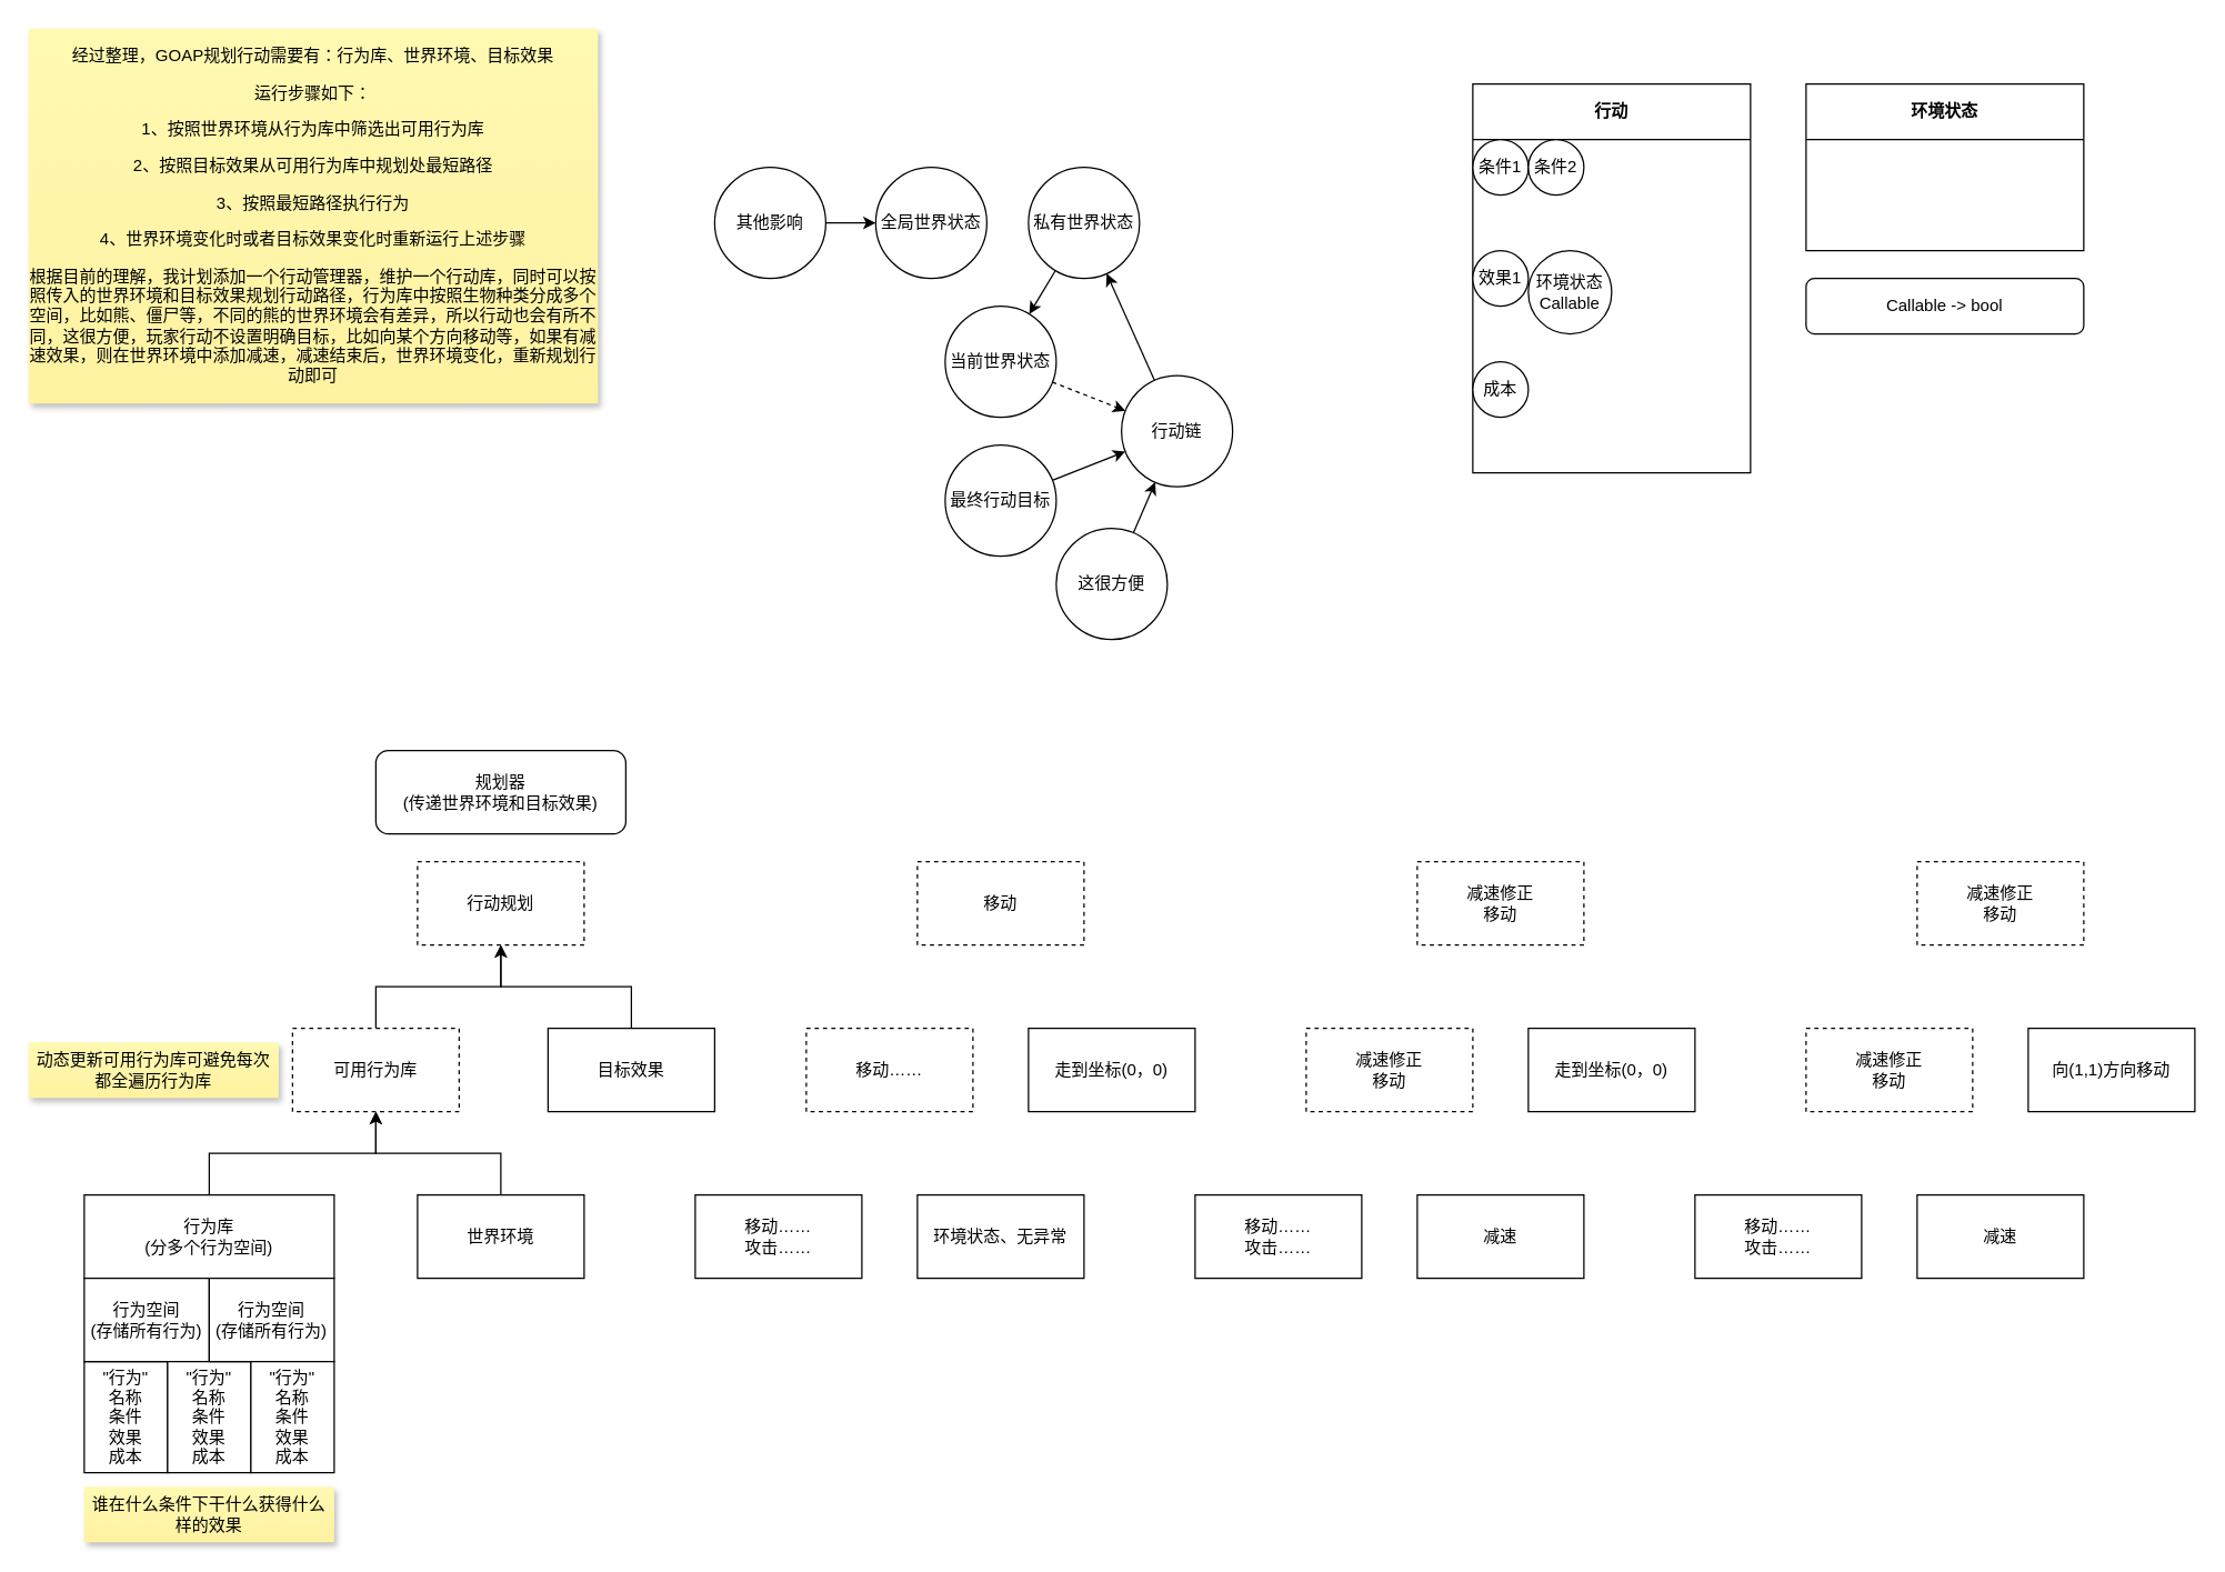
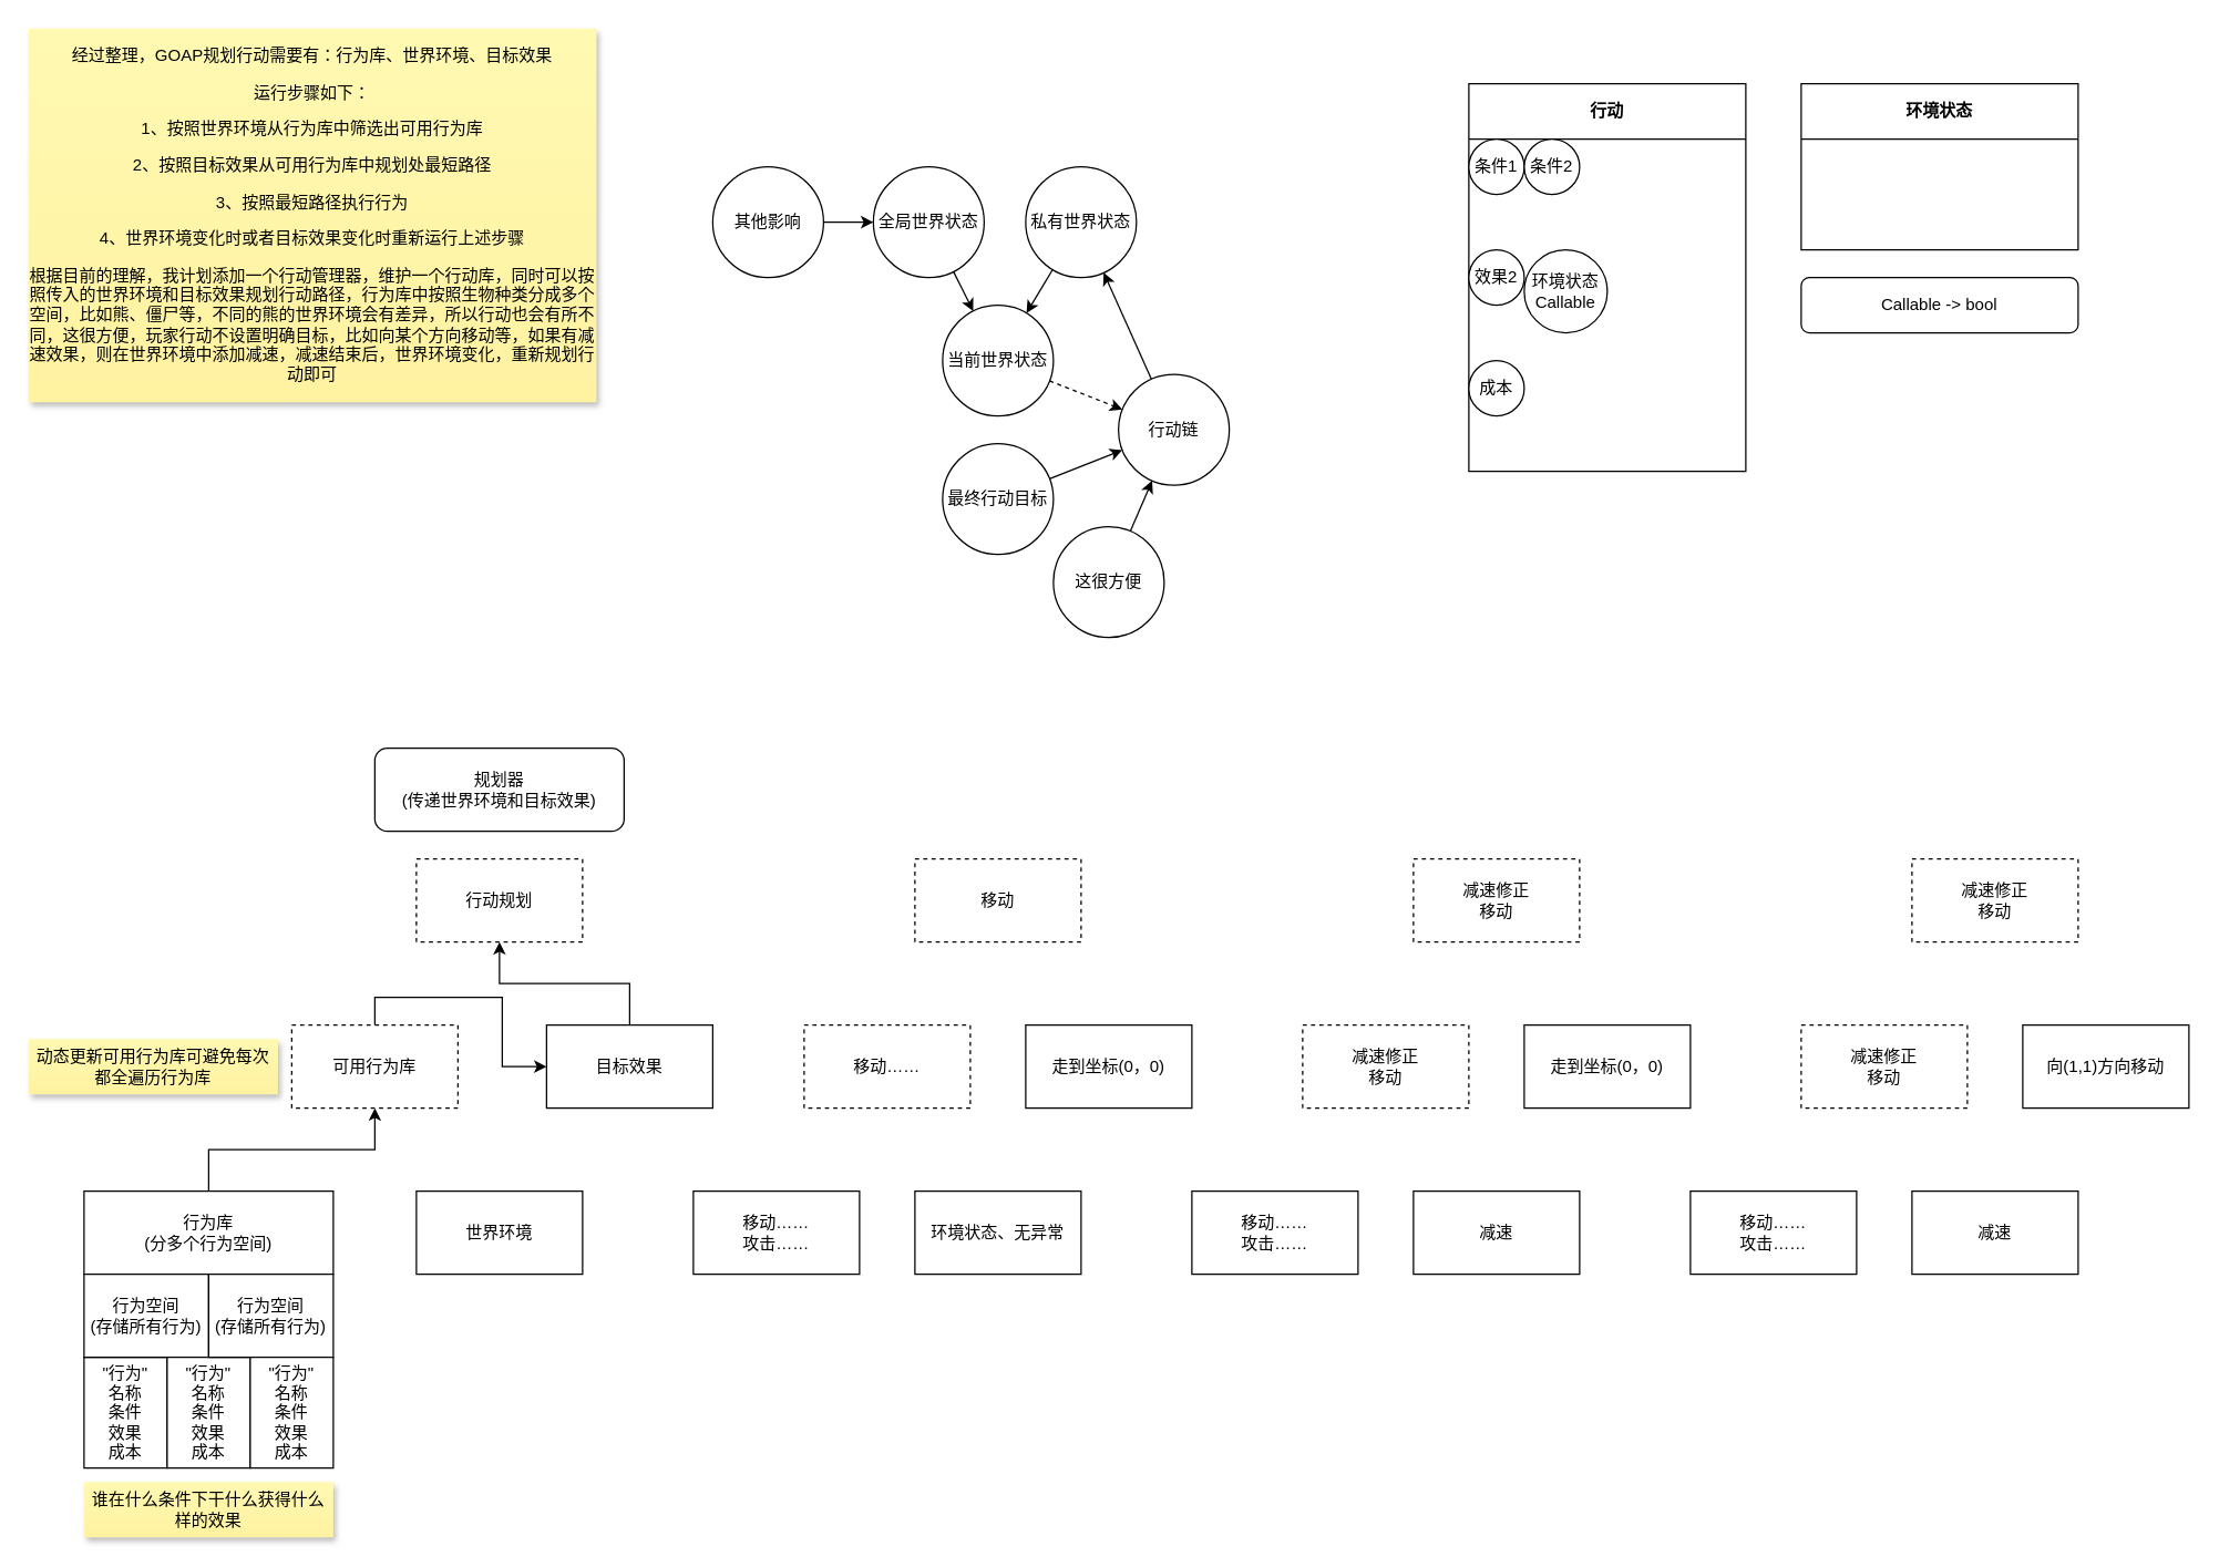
- <mxCell id="51" value="效果1" style="ellipse;whiteSpace=wrap;html=1;" parent="49" vertex="1"><mxGeometry y="120" width="40" height="40" as="geometry" /></mxCell>
+ <mxCell id="51" value="效果2" style="ellipse;whiteSpace=wrap;html=1;" parent="49" vertex="1"><mxGeometry y="120" width="40" height="40" as="geometry" /></mxCell>
+ <mxCell id="38" value="" style="edgeStyle=none;orthogonalLoop=1;jettySize=auto;html=1;rounded=0;" parent="1" source="35" target="37" edge="1"><mxGeometry width="80" relative="1" as="geometry"><mxPoint x="950" y="220" as="sourcePoint" /><mxPoint x="1030" y="220" as="targetPoint" /><Array as="points" /></mxGeometry></mxCell>
- <mxCell id="13" style="edgeStyle=orthogonalEdgeStyle;rounded=0;orthogonalLoop=1;jettySize=auto;html=1;exitX=0.5;exitY=0;exitDx=0;exitDy=0;entryX=0.5;entryY=1;entryDx=0;entryDy=0;" parent="1" source="14" target="17" edge="1"><mxGeometry relative="1" as="geometry" /></mxCell>
+ <mxCell id="13" style="edgeStyle=orthogonalEdgeStyle;rounded=0;orthogonalLoop=1;jettySize=auto;html=1;exitX=0.5;exitY=0;exitDx=0;exitDy=0;" parent="1" source="14" target="16" edge="1"><mxGeometry relative="1" as="geometry" /></mxCell>
- <mxCell id="11" style="edgeStyle=orthogonalEdgeStyle;rounded=0;orthogonalLoop=1;jettySize=auto;html=1;exitX=0.5;exitY=0;exitDx=0;exitDy=0;entryX=0.5;entryY=1;entryDx=0;entryDy=0;" parent="1" source="12" target="14" edge="1"><mxGeometry relative="1" as="geometry" /></mxCell>
